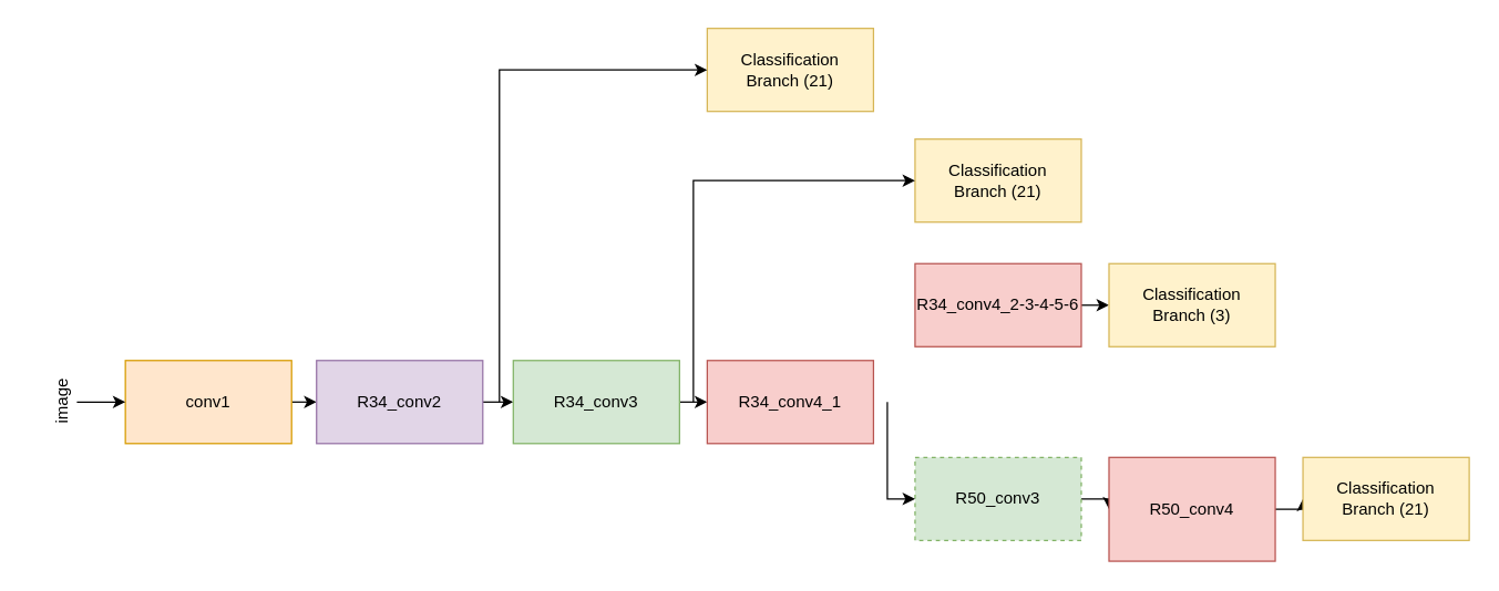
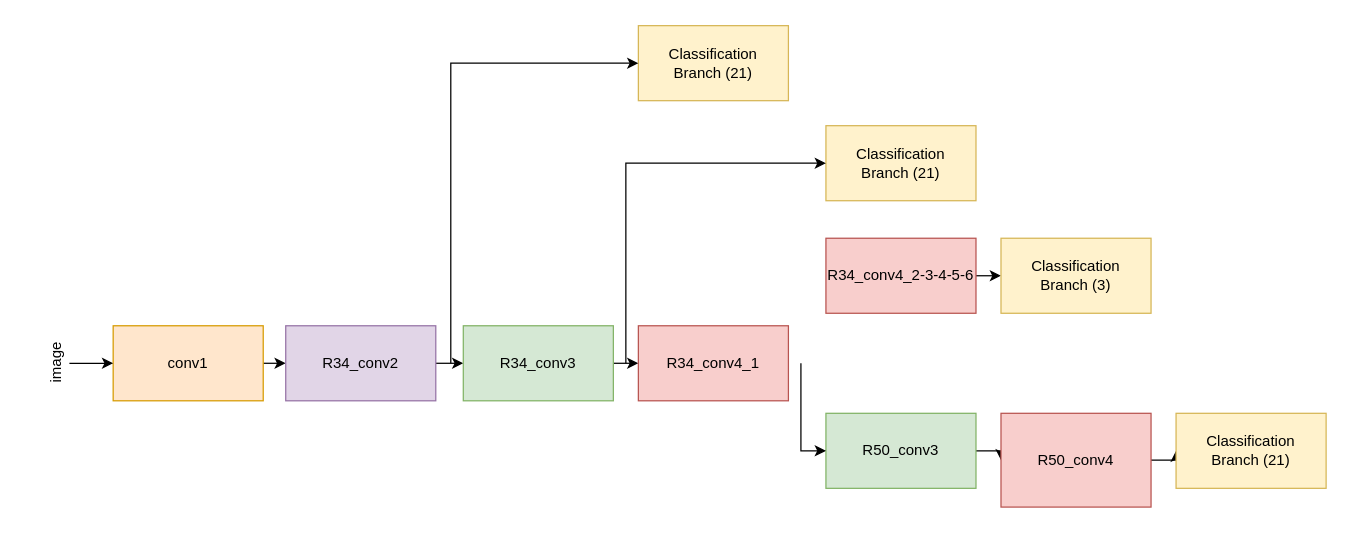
- <mxCell id="16" value="R50_conv3" style="rounded=0;whiteSpace=wrap;html=1;fillColor=#d5e8d4;strokeColor=#82b366;dashed=1;" parent="1" vertex="1"><mxGeometry x="660" y="330" width="120" height="60" as="geometry" /></mxCell>
+ <mxCell id="16" value="R50_conv3" style="rounded=0;whiteSpace=wrap;html=1;fillColor=#d5e8d4;strokeColor=#82b366;" parent="1" vertex="1"><mxGeometry x="660" y="330" width="120" height="60" as="geometry" /></mxCell>
